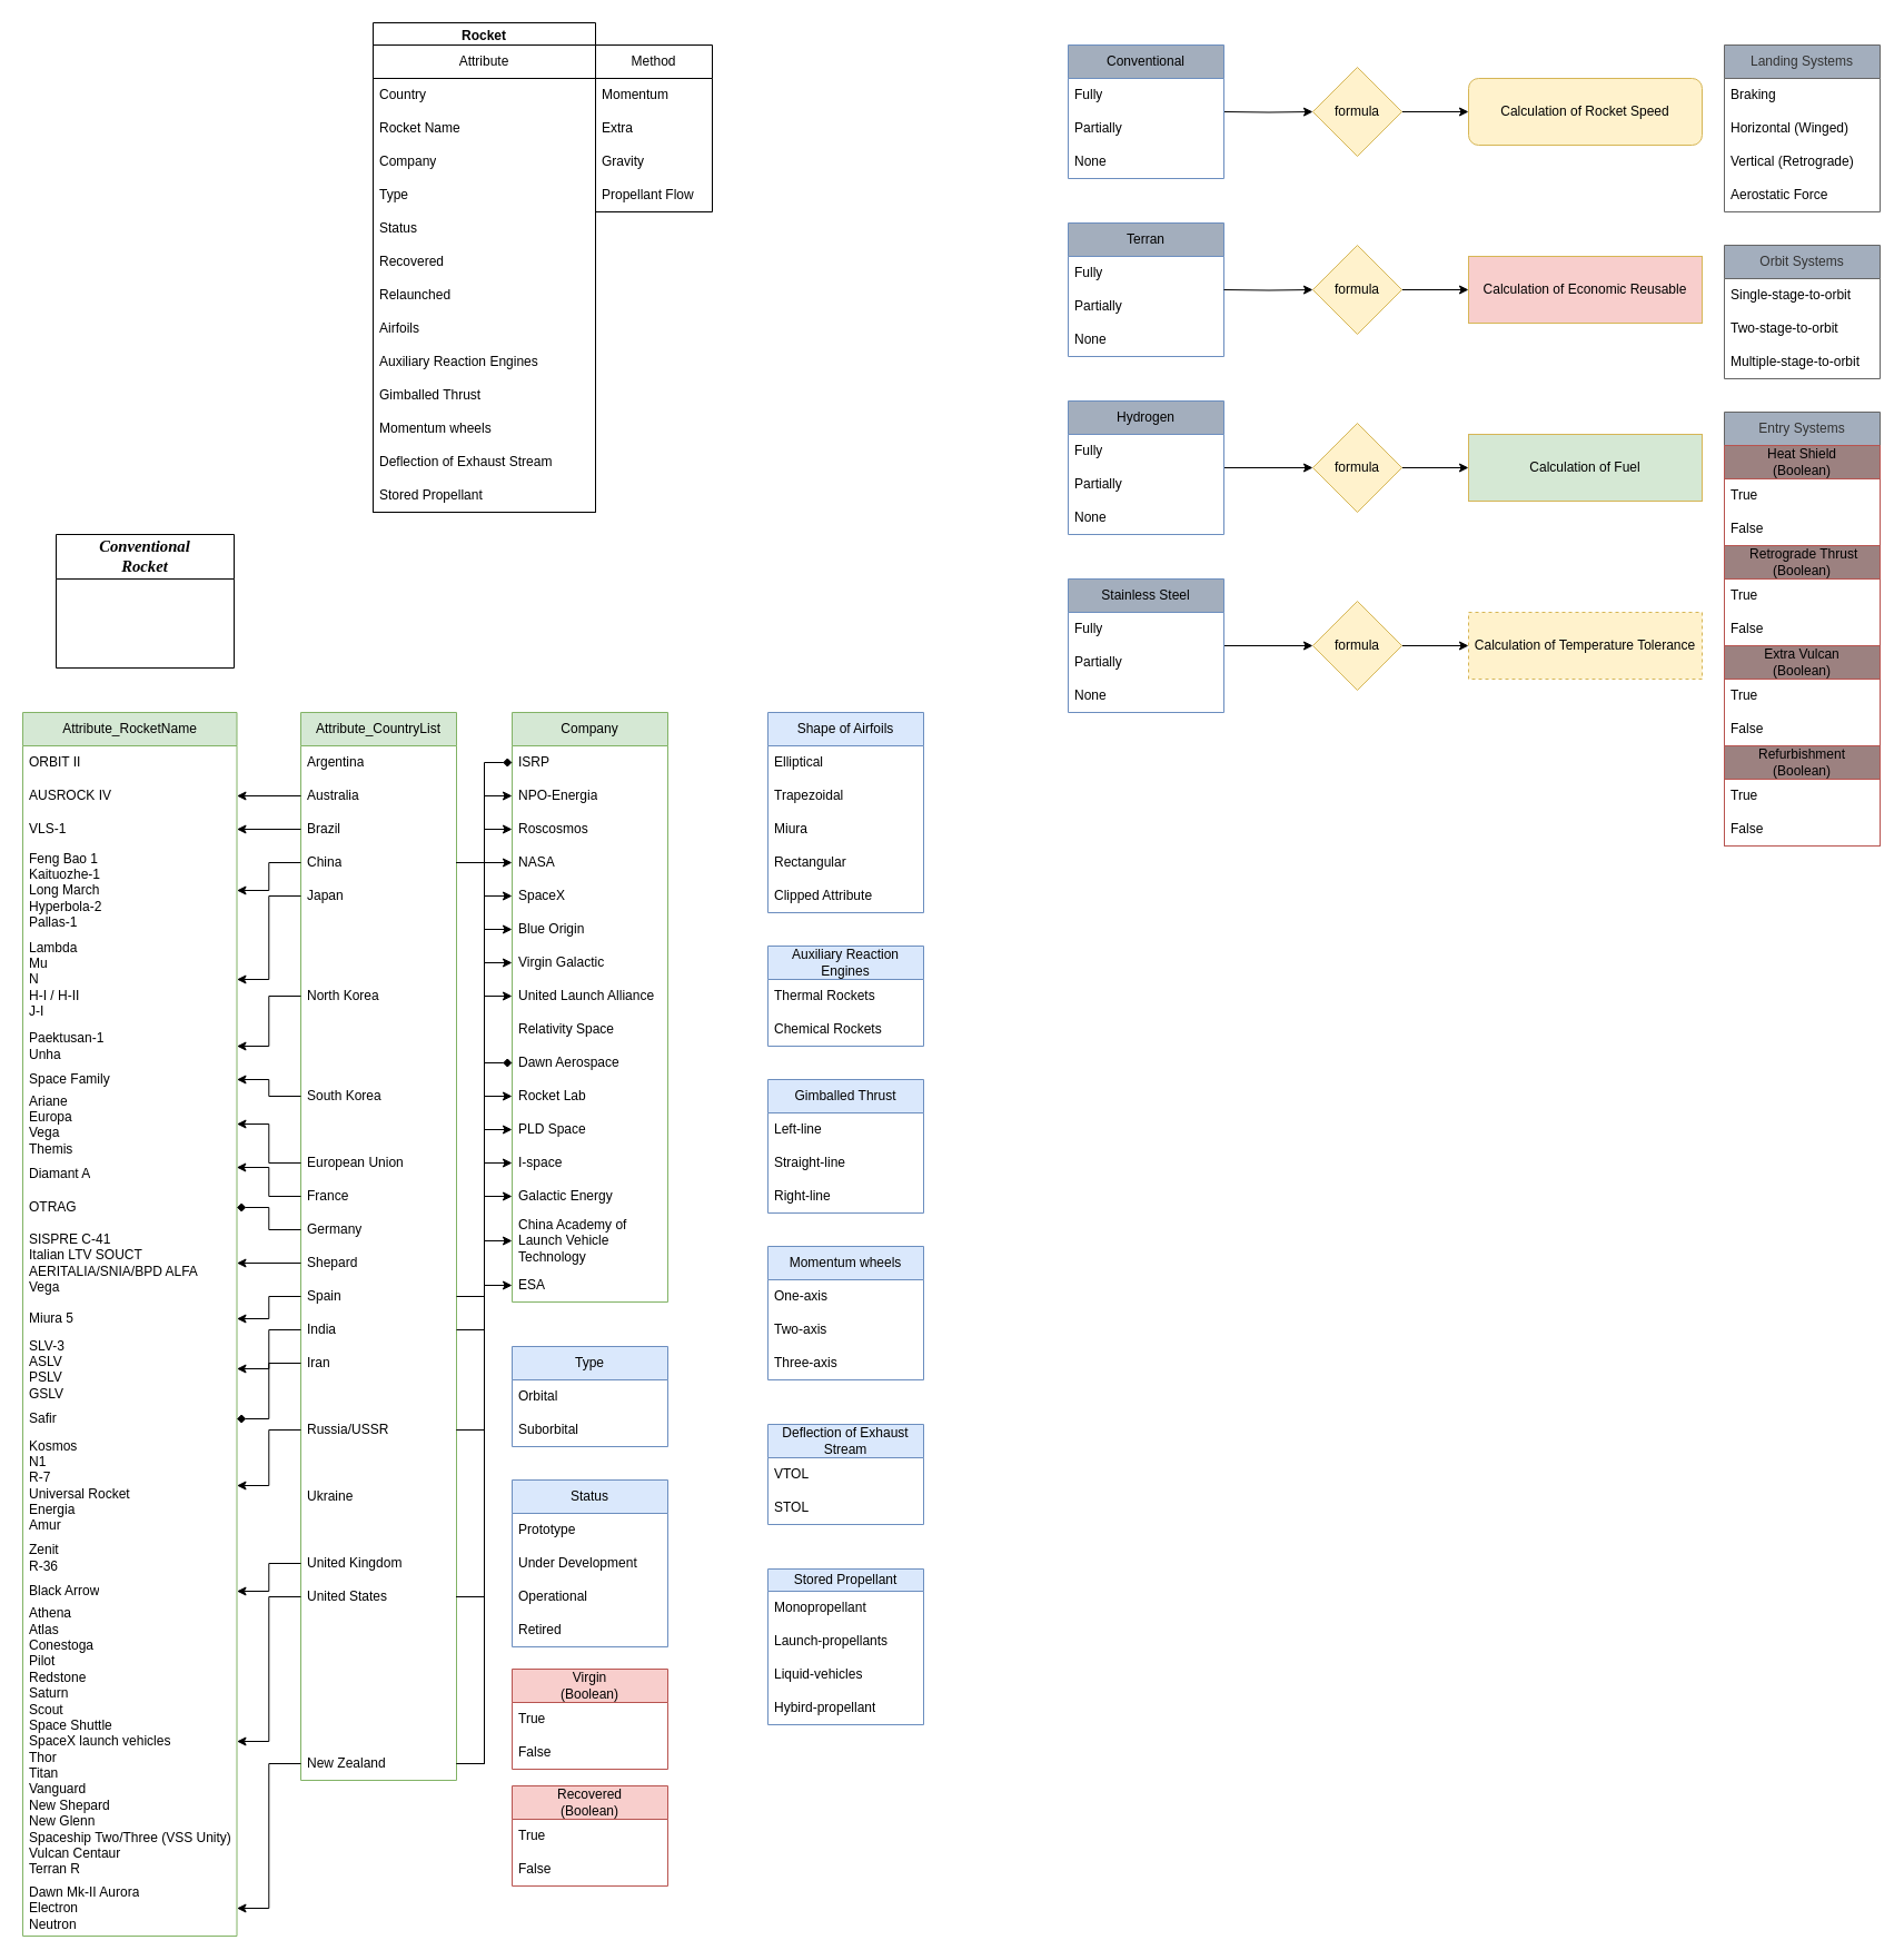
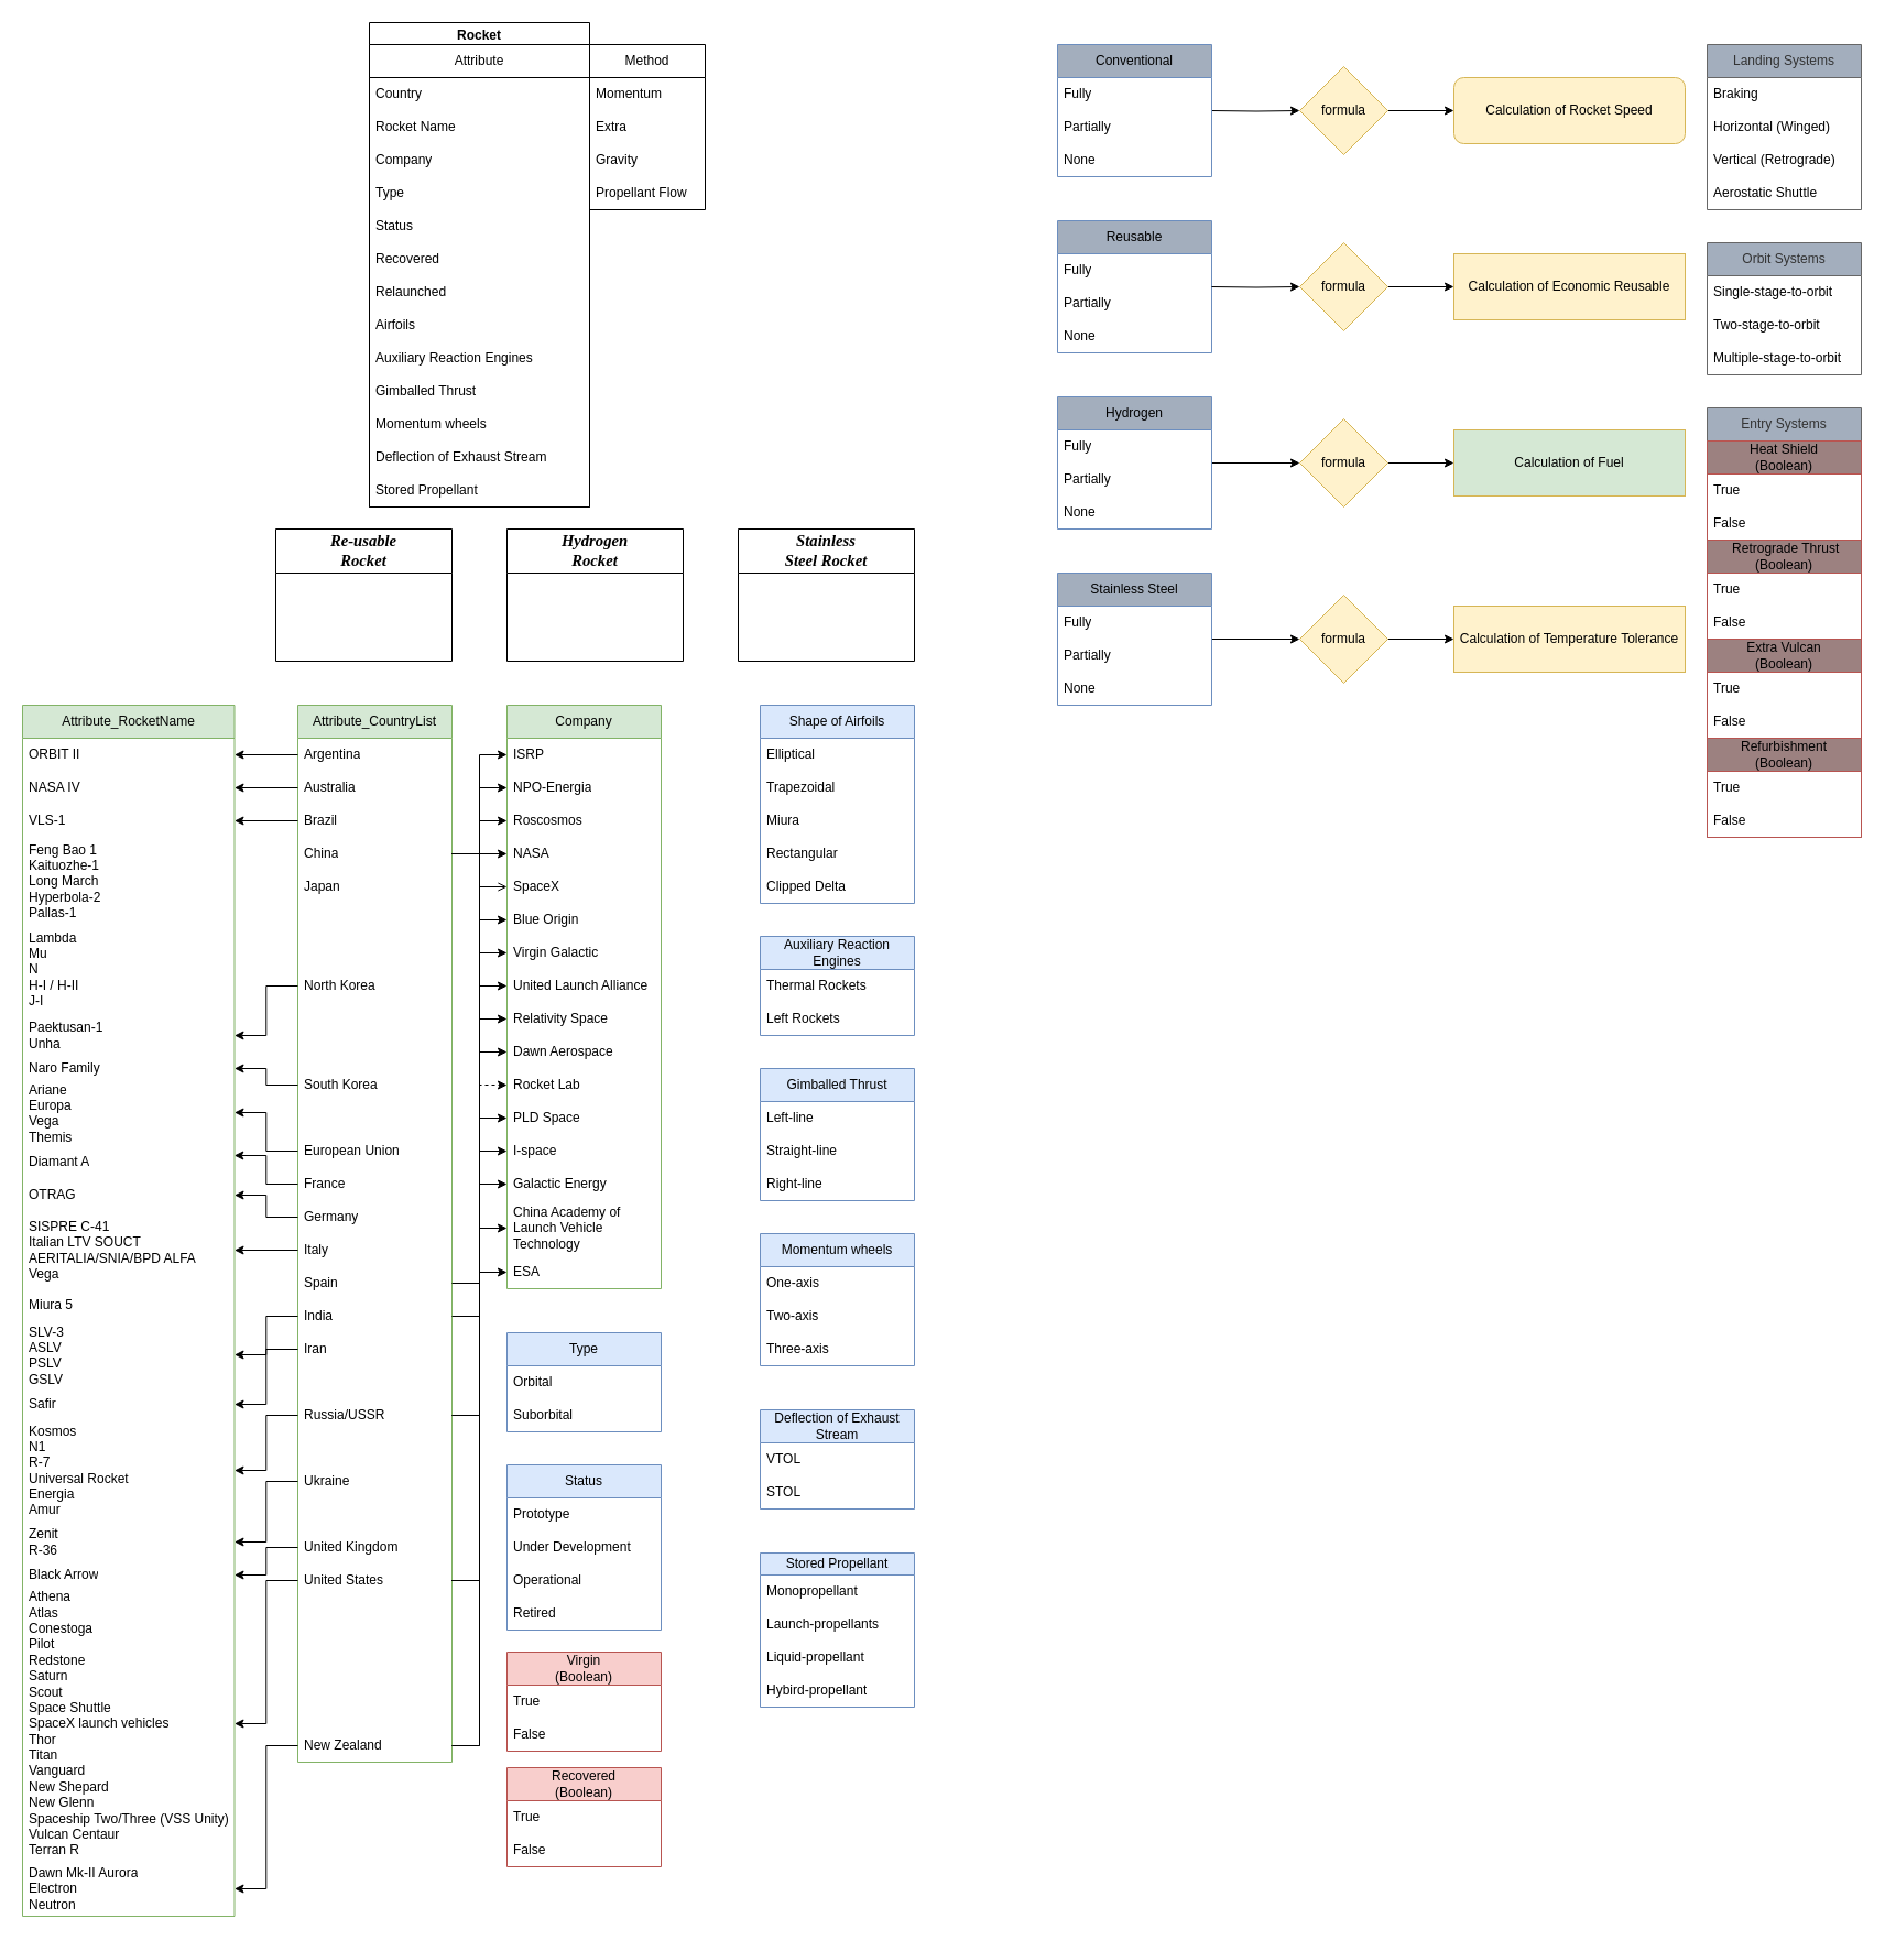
- <mxCell id="191" value="Aerostatic Force" style="text;strokeColor=none;fillColor=none;align=left;verticalAlign=middle;spacingLeft=4;spacingRight=4;overflow=hidden;points=[[0,0.5],[1,0.5]];portConstraint=eastwest;rotatable=0;whiteSpace=wrap;html=1;" parent="187" vertex="1"><mxGeometry y="120" width="140" height="30" as="geometry" /></mxCell>
+ <mxCell id="191" value="Aerostatic Shuttle" style="text;strokeColor=none;fillColor=none;align=left;verticalAlign=middle;spacingLeft=4;spacingRight=4;overflow=hidden;points=[[0,0.5],[1,0.5]];portConstraint=eastwest;rotatable=0;whiteSpace=wrap;html=1;" parent="187" vertex="1"><mxGeometry y="120" width="140" height="30" as="geometry" /></mxCell>
- <mxCell id="195" value="Terran" style="swimlane;fontStyle=0;childLayout=stackLayout;horizontal=1;startSize=30;horizontalStack=0;resizeParent=1;resizeParentMax=0;resizeLast=0;collapsible=1;marginBottom=0;whiteSpace=wrap;html=1;fillColor=#A3AEBD;strokeColor=#6c8ebf;" parent="1" vertex="1"><mxGeometry x="960" y="200" width="140" height="120" as="geometry" /></mxCell>
+ <mxCell id="195" value="Reusable" style="swimlane;fontStyle=0;childLayout=stackLayout;horizontal=1;startSize=30;horizontalStack=0;resizeParent=1;resizeParentMax=0;resizeLast=0;collapsible=1;marginBottom=0;whiteSpace=wrap;html=1;fillColor=#A3AEBD;strokeColor=#6c8ebf;" parent="1" vertex="1"><mxGeometry x="960" y="200" width="140" height="120" as="geometry" /></mxCell>
- <mxCell id="202" value="Calculation of Economic Reusable" style="whiteSpace=wrap;html=1;fillColor=#f8cecc;strokeColor=#d6b656;fontStyle=0;startSize=30;" parent="1" vertex="1"><mxGeometry x="1320" y="230" width="210" height="60" as="geometry" /></mxCell>
+ <mxCell id="202" value="Calculation of Economic Reusable" style="whiteSpace=wrap;html=1;fillColor=#fff2cc;strokeColor=#d6b656;fontStyle=0;startSize=30;" parent="1" vertex="1"><mxGeometry x="1320" y="230" width="210" height="60" as="geometry" /></mxCell>
- <mxCell id="17" value="&lt;i&gt;&lt;span style=&quot;font-size:11.0pt;font-family:&amp;quot;Times New Roman&amp;quot;,serif;&lt;br/&gt;mso-fareast-font-family:SimSun;mso-bidi-font-family:Mangal;mso-font-kerning:&lt;br/&gt;.5pt;mso-ansi-language:EN-US;mso-fareast-language:HI;mso-bidi-language:HI&quot;&gt;Conventional&lt;br/&gt;Rocket&lt;/span&gt;&lt;/i&gt;" style="swimlane;whiteSpace=wrap;html=1;startSize=40;" parent="1" vertex="1"><mxGeometry x="50" y="480" width="160" height="120" as="geometry" /></mxCell>
+ <mxCell id="18" value="&lt;i&gt;&lt;span style=&quot;font-size:11.0pt;font-family:&amp;quot;Times New Roman&amp;quot;,serif;&lt;br/&gt;mso-fareast-font-family:SimSun;mso-bidi-font-family:Mangal;mso-font-kerning:&lt;br/&gt;.5pt;mso-ansi-language:EN-US;mso-fareast-language:HI;mso-bidi-language:HI&quot;&gt;Re-usable&lt;br/&gt;Rocket&lt;/span&gt;&lt;/i&gt;" style="swimlane;whiteSpace=wrap;html=1;startSize=40;" parent="1" vertex="1"><mxGeometry x="250" y="480" width="160" height="120" as="geometry" /></mxCell>
+ <mxCell id="19" value="&lt;i&gt;&lt;span style=&quot;font-size:11.0pt;font-family:&amp;quot;Times New Roman&amp;quot;,serif;&lt;br/&gt;mso-fareast-font-family:SimSun;mso-bidi-font-family:Mangal;mso-font-kerning:&lt;br/&gt;.5pt;mso-ansi-language:EN-US;mso-fareast-language:HI;mso-bidi-language:HI&quot;&gt;Hydrogen&lt;br/&gt;Rocket&lt;/span&gt;&lt;/i&gt;" style="swimlane;whiteSpace=wrap;html=1;startSize=40;" parent="1" vertex="1"><mxGeometry x="460" y="480" width="160" height="120" as="geometry" /></mxCell>
+ <mxCell id="20" value="&lt;i&gt;&lt;span style=&quot;font-size:11.0pt;font-family:&amp;quot;Times New Roman&amp;quot;,serif;&lt;br/&gt;mso-fareast-font-family:SimSun;mso-bidi-font-family:Mangal;mso-font-kerning:&lt;br/&gt;.5pt;mso-ansi-language:EN-US;mso-fareast-language:HI;mso-bidi-language:HI&quot;&gt;Stainless&lt;br/&gt;Steel Rocket&lt;/span&gt;&lt;/i&gt;" style="swimlane;whiteSpace=wrap;html=1;startSize=40;" parent="1" vertex="1"><mxGeometry x="670" y="480" width="160" height="120" as="geometry" /></mxCell>
- <mxCell id="218" value="Calculation of Temperature Tolerance" style="whiteSpace=wrap;html=1;fillColor=#fff2cc;strokeColor=#d6b656;fontStyle=0;startSize=30;dashed=1;" parent="1" vertex="1"><mxGeometry x="1320" y="550" width="210" height="60" as="geometry" /></mxCell>
+ <mxCell id="218" value="Calculation of Temperature Tolerance" style="whiteSpace=wrap;html=1;fillColor=#fff2cc;strokeColor=#d6b656;fontStyle=0;startSize=30;" parent="1" vertex="1"><mxGeometry x="1320" y="550" width="210" height="60" as="geometry" /></mxCell>
+ <mxCell id="136" style="edgeStyle=orthogonalEdgeStyle;rounded=0;orthogonalLoop=1;jettySize=auto;html=1;exitX=0;exitY=0.5;exitDx=0;exitDy=0;" parent="1" source="22" target="54" edge="1"><mxGeometry relative="1" as="geometry" /></mxCell>
- <mxCell id="120" style="edgeStyle=orthogonalEdgeStyle;rounded=0;orthogonalLoop=1;jettySize=auto;html=1;exitX=1;exitY=0.5;exitDx=0;exitDy=0;endArrow=diamond;" parent="1" source="39" target="104" edge="1"><mxGeometry relative="1" as="geometry" /></mxCell>
+ <mxCell id="120" style="edgeStyle=orthogonalEdgeStyle;rounded=0;orthogonalLoop=1;jettySize=auto;html=1;exitX=1;exitY=0.5;exitDx=0;exitDy=0;" parent="1" source="39" target="104" edge="1"><mxGeometry relative="1" as="geometry" /></mxCell>
- <mxCell id="55" value="AUSROCK IV" style="text;strokeColor=none;fillColor=none;align=left;verticalAlign=middle;spacingLeft=4;spacingRight=4;overflow=hidden;points=[[0,0.5],[1,0.5]];portConstraint=eastwest;rotatable=0;whiteSpace=wrap;html=1;" parent="53" vertex="1"><mxGeometry y="60" width="192.5" height="30" as="geometry" /></mxCell>
+ <mxCell id="55" value="NASA IV" style="text;strokeColor=none;fillColor=none;align=left;verticalAlign=middle;spacingLeft=4;spacingRight=4;overflow=hidden;points=[[0,0.5],[1,0.5]];portConstraint=eastwest;rotatable=0;whiteSpace=wrap;html=1;" parent="53" vertex="1"><mxGeometry y="60" width="192.5" height="30" as="geometry" /></mxCell>
- <mxCell id="139" style="edgeStyle=orthogonalEdgeStyle;rounded=0;orthogonalLoop=1;jettySize=auto;html=1;exitX=0;exitY=0.5;exitDx=0;exitDy=0;" parent="1" source="25" target="57" edge="1"><mxGeometry relative="1" as="geometry" /></mxCell>
- <mxCell id="131" style="edgeStyle=orthogonalEdgeStyle;rounded=0;orthogonalLoop=1;jettySize=auto;html=1;exitX=1;exitY=0.5;exitDx=0;exitDy=0;entryX=0;entryY=0.5;entryDx=0;entryDy=0;" parent="1" source="47" target="108" edge="1"><mxGeometry relative="1" as="geometry" /></mxCell>
+ <mxCell id="131" style="edgeStyle=orthogonalEdgeStyle;rounded=0;orthogonalLoop=1;jettySize=auto;html=1;exitX=1;exitY=0.5;exitDx=0;exitDy=0;entryX=0;entryY=0.5;entryDx=0;entryDy=0;endArrow=open;" parent="1" source="47" target="108" edge="1"><mxGeometry relative="1" as="geometry" /></mxCell>
- <mxCell id="102" value="Clipped Attribute" style="text;strokeColor=none;fillColor=none;align=left;verticalAlign=middle;spacingLeft=4;spacingRight=4;overflow=hidden;points=[[0,0.5],[1,0.5]];portConstraint=eastwest;rotatable=0;whiteSpace=wrap;html=1;" parent="97" vertex="1"><mxGeometry y="150" width="140" height="30" as="geometry" /></mxCell>
+ <mxCell id="102" value="Clipped Delta" style="text;strokeColor=none;fillColor=none;align=left;verticalAlign=middle;spacingLeft=4;spacingRight=4;overflow=hidden;points=[[0,0.5],[1,0.5]];portConstraint=eastwest;rotatable=0;whiteSpace=wrap;html=1;" parent="97" vertex="1"><mxGeometry y="150" width="140" height="30" as="geometry" /></mxCell>
- <mxCell id="140" style="edgeStyle=orthogonalEdgeStyle;rounded=0;orthogonalLoop=1;jettySize=auto;html=1;exitX=0;exitY=0.5;exitDx=0;exitDy=0;entryX=1;entryY=0.5;entryDx=0;entryDy=0;" parent="1" source="26" target="58" edge="1"><mxGeometry relative="1" as="geometry" /></mxCell>
+ <mxCell id="127" style="edgeStyle=orthogonalEdgeStyle;rounded=0;orthogonalLoop=1;jettySize=auto;html=1;exitX=1;exitY=0.5;exitDx=0;exitDy=0;entryX=0;entryY=0.5;entryDx=0;entryDy=0;" parent="1" source="47" target="112" edge="1"><mxGeometry relative="1" as="geometry" /></mxCell>
- <mxCell id="88" value="Chemical Rockets" style="text;strokeColor=none;fillColor=none;align=left;verticalAlign=middle;spacingLeft=4;spacingRight=4;overflow=hidden;points=[[0,0.5],[1,0.5]];portConstraint=eastwest;rotatable=0;whiteSpace=wrap;html=1;" parent="86" vertex="1"><mxGeometry y="60" width="140" height="30" as="geometry" /></mxCell>
+ <mxCell id="88" value="Left Rockets" style="text;strokeColor=none;fillColor=none;align=left;verticalAlign=middle;spacingLeft=4;spacingRight=4;overflow=hidden;points=[[0,0.5],[1,0.5]];portConstraint=eastwest;rotatable=0;whiteSpace=wrap;html=1;" parent="86" vertex="1"><mxGeometry y="60" width="140" height="30" as="geometry" /></mxCell>
- <mxCell id="125" style="edgeStyle=orthogonalEdgeStyle;rounded=0;orthogonalLoop=1;jettySize=auto;html=1;exitX=1;exitY=0.5;exitDx=0;exitDy=0;entryX=0;entryY=0.5;entryDx=0;entryDy=0;endArrow=diamond;" parent="1" source="52" target="113" edge="1"><mxGeometry relative="1" as="geometry" /></mxCell>
+ <mxCell id="125" style="edgeStyle=orthogonalEdgeStyle;rounded=0;orthogonalLoop=1;jettySize=auto;html=1;exitX=1;exitY=0.5;exitDx=0;exitDy=0;entryX=0;entryY=0.5;entryDx=0;entryDy=0;" parent="1" source="52" target="113" edge="1"><mxGeometry relative="1" as="geometry" /></mxCell>
- <mxCell id="60" value="Space Family" style="text;strokeColor=none;fillColor=none;align=left;verticalAlign=middle;spacingLeft=4;spacingRight=4;overflow=hidden;points=[[0,0.5],[1,0.5]];portConstraint=eastwest;rotatable=0;whiteSpace=wrap;html=1;" parent="53" vertex="1"><mxGeometry y="320" width="192.5" height="20" as="geometry" /></mxCell>
+ <mxCell id="60" value="Naro Family" style="text;strokeColor=none;fillColor=none;align=left;verticalAlign=middle;spacingLeft=4;spacingRight=4;overflow=hidden;points=[[0,0.5],[1,0.5]];portConstraint=eastwest;rotatable=0;whiteSpace=wrap;html=1;" parent="53" vertex="1"><mxGeometry y="320" width="192.5" height="20" as="geometry" /></mxCell>
- <mxCell id="126" style="edgeStyle=orthogonalEdgeStyle;rounded=0;orthogonalLoop=1;jettySize=auto;html=1;exitX=1;exitY=0.5;exitDx=0;exitDy=0;entryX=0;entryY=0.5;entryDx=0;entryDy=0;" parent="1" source="52" target="114" edge="1"><mxGeometry relative="1" as="geometry" /></mxCell>
+ <mxCell id="126" style="edgeStyle=orthogonalEdgeStyle;rounded=0;orthogonalLoop=1;jettySize=auto;html=1;exitX=1;exitY=0.5;exitDx=0;exitDy=0;entryX=0;entryY=0.5;entryDx=0;entryDy=0;dashed=1;" parent="1" source="52" target="114" edge="1"><mxGeometry relative="1" as="geometry" /></mxCell>
- <mxCell id="145" style="edgeStyle=orthogonalEdgeStyle;rounded=0;orthogonalLoop=1;jettySize=auto;html=1;exitX=0;exitY=0.5;exitDx=0;exitDy=0;entryX=1;entryY=0.5;entryDx=0;entryDy=0;endArrow=diamond;" parent="1" source="36" target="63" edge="1"><mxGeometry relative="1" as="geometry" /></mxCell>
+ <mxCell id="145" style="edgeStyle=orthogonalEdgeStyle;rounded=0;orthogonalLoop=1;jettySize=auto;html=1;exitX=0;exitY=0.5;exitDx=0;exitDy=0;entryX=1;entryY=0.5;entryDx=0;entryDy=0;" parent="1" source="36" target="63" edge="1"><mxGeometry relative="1" as="geometry" /></mxCell>
- <mxCell id="37" value="Shepard" style="text;strokeColor=none;fillColor=none;align=left;verticalAlign=middle;spacingLeft=4;spacingRight=4;overflow=hidden;points=[[0,0.5],[1,0.5]];portConstraint=eastwest;rotatable=0;whiteSpace=wrap;html=1;" parent="21" vertex="1"><mxGeometry y="480" width="140" height="30" as="geometry" /></mxCell>
+ <mxCell id="37" value="Italy" style="text;strokeColor=none;fillColor=none;align=left;verticalAlign=middle;spacingLeft=4;spacingRight=4;overflow=hidden;points=[[0,0.5],[1,0.5]];portConstraint=eastwest;rotatable=0;whiteSpace=wrap;html=1;" parent="21" vertex="1"><mxGeometry y="480" width="140" height="30" as="geometry" /></mxCell>
- <mxCell id="167" style="edgeStyle=orthogonalEdgeStyle;rounded=0;orthogonalLoop=1;jettySize=auto;html=1;exitX=0;exitY=0.5;exitDx=0;exitDy=0;" parent="1" source="38" target="65" edge="1"><mxGeometry relative="1" as="geometry" /></mxCell>
- <mxCell id="148" style="edgeStyle=orthogonalEdgeStyle;rounded=0;orthogonalLoop=1;jettySize=auto;html=1;exitX=0;exitY=0.5;exitDx=0;exitDy=0;entryX=1;entryY=0.5;entryDx=0;entryDy=0;endArrow=diamond;" parent="1" source="40" target="67" edge="1"><mxGeometry relative="1" as="geometry" /></mxCell>
+ <mxCell id="148" style="edgeStyle=orthogonalEdgeStyle;rounded=0;orthogonalLoop=1;jettySize=auto;html=1;exitX=0;exitY=0.5;exitDx=0;exitDy=0;entryX=1;entryY=0.5;entryDx=0;entryDy=0;" parent="1" source="40" target="67" edge="1"><mxGeometry relative="1" as="geometry" /></mxCell>
+ <mxCell id="150" style="edgeStyle=orthogonalEdgeStyle;rounded=0;orthogonalLoop=1;jettySize=auto;html=1;exitX=0;exitY=0.5;exitDx=0;exitDy=0;entryX=1;entryY=0.5;entryDx=0;entryDy=0;" parent="1" source="44" target="69" edge="1"><mxGeometry relative="1" as="geometry" /></mxCell>
- <mxCell id="81" value="Liquid-vehicles" style="text;strokeColor=none;fillColor=none;align=left;verticalAlign=middle;spacingLeft=4;spacingRight=4;overflow=hidden;points=[[0,0.5],[1,0.5]];portConstraint=eastwest;rotatable=0;whiteSpace=wrap;html=1;" parent="78" vertex="1"><mxGeometry y="80" width="140" height="30" as="geometry" /></mxCell>
+ <mxCell id="81" value="Liquid-propellant" style="text;strokeColor=none;fillColor=none;align=left;verticalAlign=middle;spacingLeft=4;spacingRight=4;overflow=hidden;points=[[0,0.5],[1,0.5]];portConstraint=eastwest;rotatable=0;whiteSpace=wrap;html=1;" parent="78" vertex="1"><mxGeometry y="80" width="140" height="30" as="geometry" /></mxCell>
